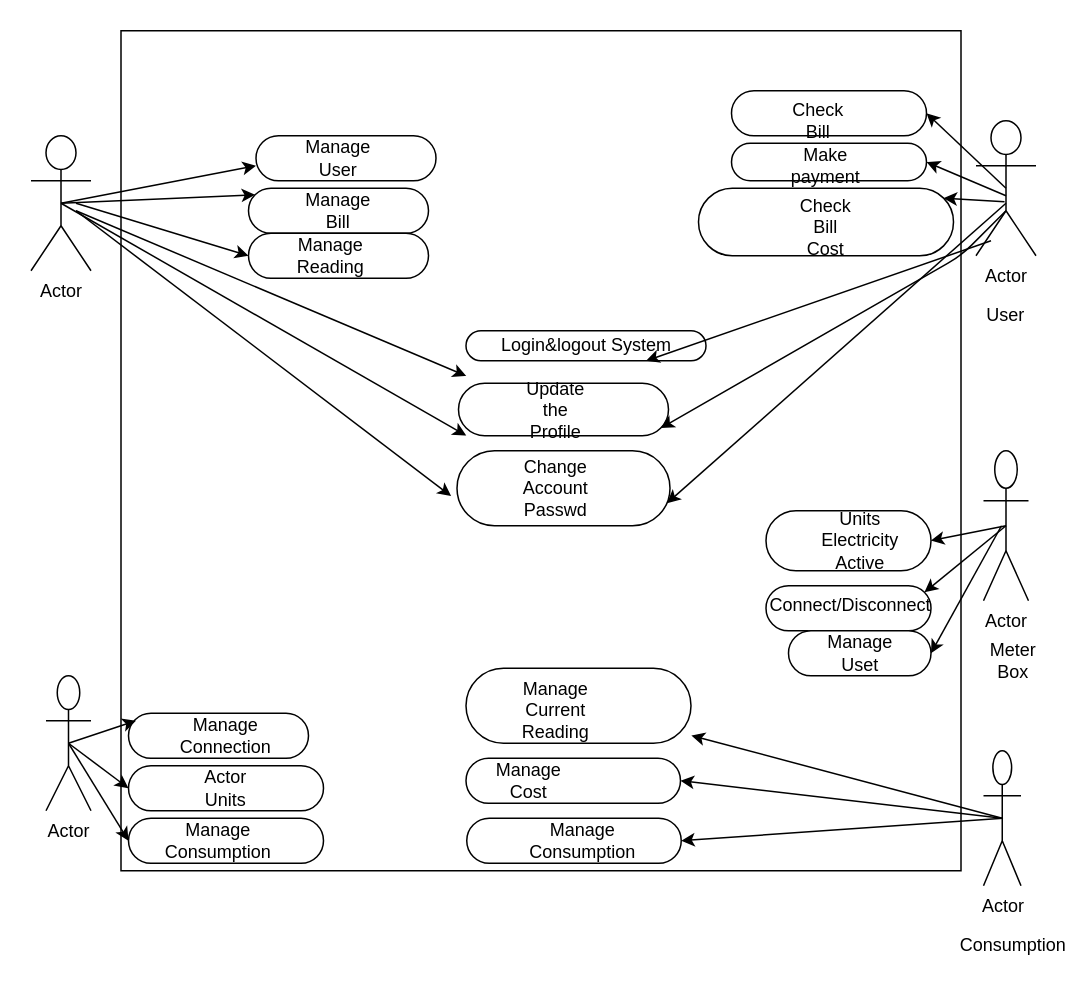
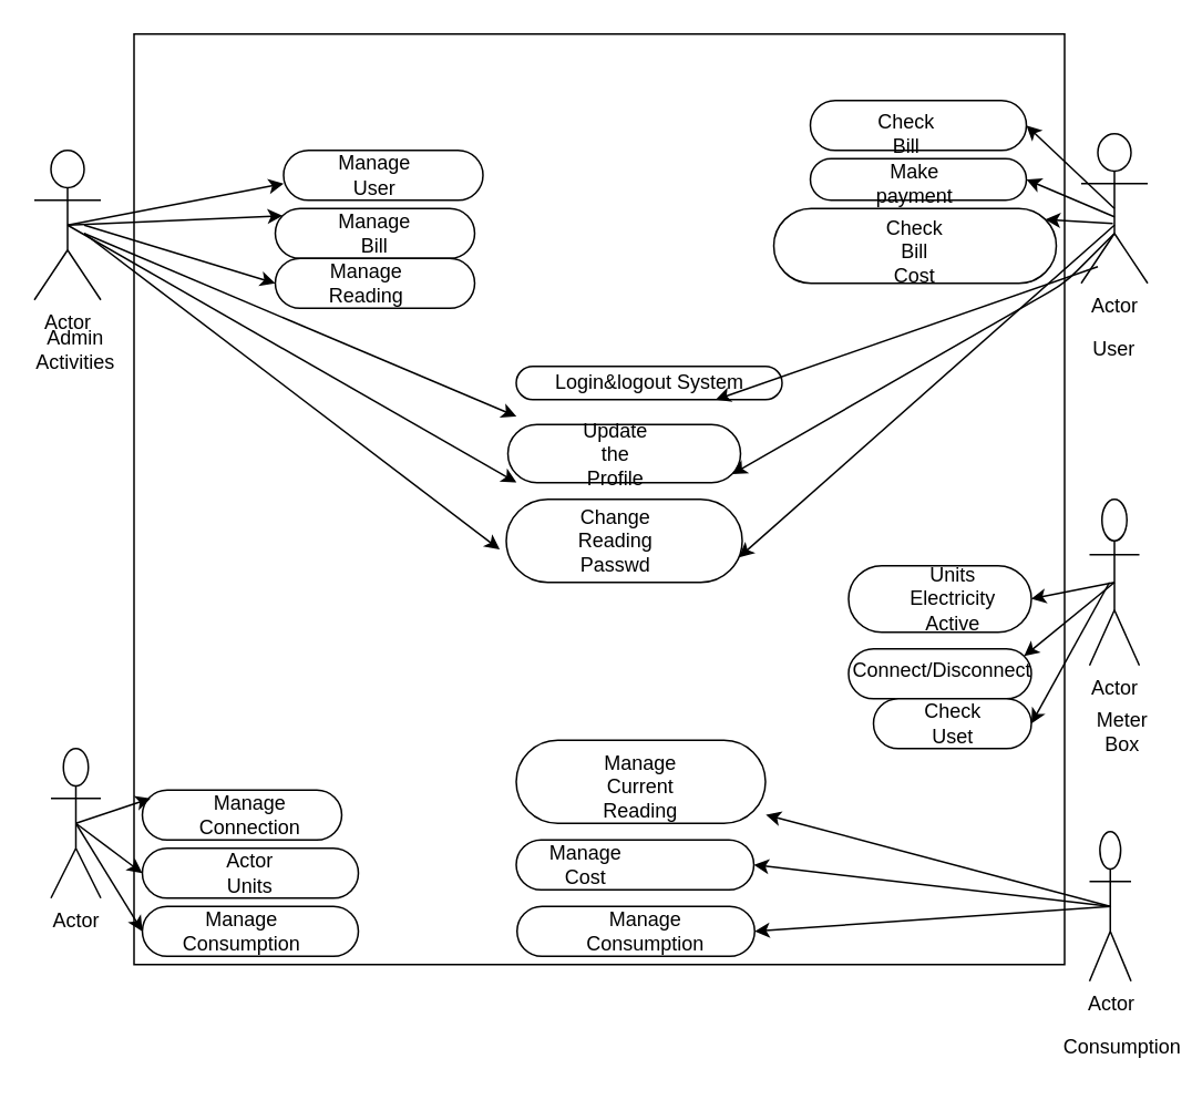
+ <mxCell id="7" value="Admin&lt;br&gt;Activities&lt;br&gt;" style="text;html=1;strokeColor=none;fillColor=none;align=center;verticalAlign=middle;whiteSpace=wrap;rounded=0;" vertex="1" parent="1"><mxGeometry x="25" y="200" width="40" height="20" as="geometry" /></mxCell>
- <mxCell id="27" value="Change Account Passwd" style="text;html=1;strokeColor=none;fillColor=none;align=center;verticalAlign=middle;whiteSpace=wrap;rounded=0;" vertex="1" parent="1"><mxGeometry x="350" y="315" width="40" height="20" as="geometry" /></mxCell>
+ <mxCell id="27" value="Change Reading Passwd" style="text;html=1;strokeColor=none;fillColor=none;align=center;verticalAlign=middle;whiteSpace=wrap;rounded=0;" vertex="1" parent="1"><mxGeometry x="350" y="315" width="40" height="20" as="geometry" /></mxCell>
- <mxCell id="34" value="Manage Uset" style="text;html=1;strokeColor=none;fillColor=none;align=center;verticalAlign=middle;whiteSpace=wrap;rounded=0;" vertex="1" parent="1"><mxGeometry x="553" y="425" width="40" height="20" as="geometry" /></mxCell>
+ <mxCell id="34" value="Check Uset" style="text;html=1;strokeColor=none;fillColor=none;align=center;verticalAlign=middle;whiteSpace=wrap;rounded=0;" vertex="1" parent="1"><mxGeometry x="553" y="425" width="40" height="20" as="geometry" /></mxCell>
- <mxCell id="40" value="Manage Current&lt;br&gt;Reading" style="text;html=1;strokeColor=none;fillColor=none;align=center;verticalAlign=middle;whiteSpace=wrap;rounded=0;" vertex="1" parent="1"><mxGeometry x="347" y="460" width="46" height="25" as="geometry" /></mxCell>
+ <mxCell id="40" value="Manage Current&lt;br&gt;Reading" style="text;html=1;strokeColor=none;fillColor=none;align=center;verticalAlign=middle;whiteSpace=wrap;rounded=0;" vertex="1" parent="1"><mxGeometry x="362" y="460" width="46" height="25" as="geometry" /></mxCell>
